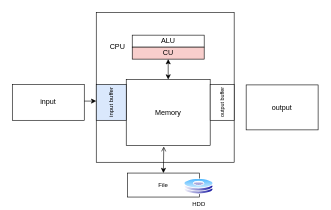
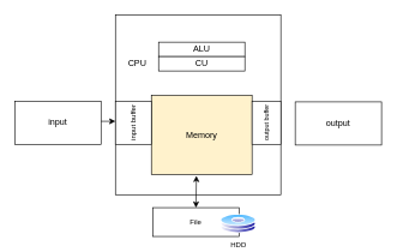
- <mxCell id="8" value="CPU" style="text;html=1;resizable=0;autosize=1;align=center;verticalAlign=middle;points=[];fillColor=none;strokeColor=none;rounded=0;" vertex="1" parent="1"><mxGeometry x="175" y="68" width="40" height="20" as="geometry" /></mxCell>
+ <mxCell id="8" value="CPU" style="text;html=1;resizable=0;autosize=1;align=center;verticalAlign=middle;points=[];fillColor=none;strokeColor=none;rounded=0;" vertex="1" parent="1"><mxGeometry x="170" y="78" width="40" height="20" as="geometry" /></mxCell>
- <mxCell id="7" value="CU" style="rounded=0;whiteSpace=wrap;html=1;fillColor=#f8cecc;" vertex="1" parent="1"><mxGeometry x="220" y="78" width="120" height="20" as="geometry" /></mxCell>
+ <mxCell id="7" value="CU" style="rounded=0;whiteSpace=wrap;html=1;" vertex="1" parent="1"><mxGeometry x="220" y="78" width="120" height="20" as="geometry" /></mxCell>
- <mxCell id="15" value="" style="endArrow=classic;startArrow=classic;html=1;fontFamily=Helvetica;fontSize=10;entryX=0.5;entryY=1;entryDx=0;entryDy=0;exitX=0.5;exitY=0;exitDx=0;exitDy=0;" edge="1" parent="1" source="3" target="7"><mxGeometry width="50" height="50" relative="1" as="geometry"><mxPoint x="250" y="218" as="sourcePoint" /><mxPoint x="300" y="168" as="targetPoint" /></mxGeometry></mxCell>
- <mxCell id="9" value="&lt;font style=&quot;font-size: 10px&quot;&gt;input buffer&lt;/font&gt;" style="rounded=0;whiteSpace=wrap;html=1;fontFamily=Helvetica;labelBackgroundColor=none;horizontal=0;fillColor=#dae8fc;" vertex="1" parent="1"><mxGeometry x="160" y="140" width="50" height="60" as="geometry" /></mxCell>
+ <mxCell id="9" value="&lt;font style=&quot;font-size: 10px&quot;&gt;input buffer&lt;/font&gt;" style="rounded=0;whiteSpace=wrap;html=1;fontFamily=Helvetica;labelBackgroundColor=none;horizontal=0;" vertex="1" parent="1"><mxGeometry x="160" y="140" width="50" height="60" as="geometry" /></mxCell>
- <mxCell id="5" value="output" style="rounded=0;whiteSpace=wrap;html=1;" vertex="1" parent="1"><mxGeometry x="410" y="141" width="120" height="75" as="geometry" /></mxCell>
+ <mxCell id="5" value="output" style="rounded=0;whiteSpace=wrap;html=1;" vertex="1" parent="1"><mxGeometry x="410" y="141" width="120" height="60" as="geometry" /></mxCell>
- <mxCell id="3" value="Memory" style="rounded=0;whiteSpace=wrap;html=1;" vertex="1" parent="1"><mxGeometry x="210" y="132" width="140" height="110" as="geometry" /></mxCell>
+ <mxCell id="3" value="Memory" style="rounded=0;whiteSpace=wrap;html=1;fillColor=#fff2cc;" vertex="1" parent="1"><mxGeometry x="210" y="132" width="140" height="110" as="geometry" /></mxCell>
- <mxCell id="13" value="" style="endArrow=open;startArrow=classic;html=1;fontFamily=Helvetica;fontSize=10;exitX=0.5;exitY=0;exitDx=0;exitDy=0;entryX=0.447;entryY=1.016;entryDx=0;entryDy=0;entryPerimeter=0;" edge="1" parent="1" source="11" target="3"><mxGeometry width="50" height="50" relative="1" as="geometry"><mxPoint x="250" y="218" as="sourcePoint" /><mxPoint x="300" y="168" as="targetPoint" /></mxGeometry></mxCell>
+ <mxCell id="13" value="" style="endArrow=classic;startArrow=classic;html=1;fontFamily=Helvetica;fontSize=10;exitX=0.5;exitY=0;exitDx=0;exitDy=0;entryX=0.447;entryY=1.016;entryDx=0;entryDy=0;entryPerimeter=0;" edge="1" parent="1" source="11" target="3"><mxGeometry width="50" height="50" relative="1" as="geometry"><mxPoint x="250" y="218" as="sourcePoint" /><mxPoint x="300" y="168" as="targetPoint" /></mxGeometry></mxCell>
